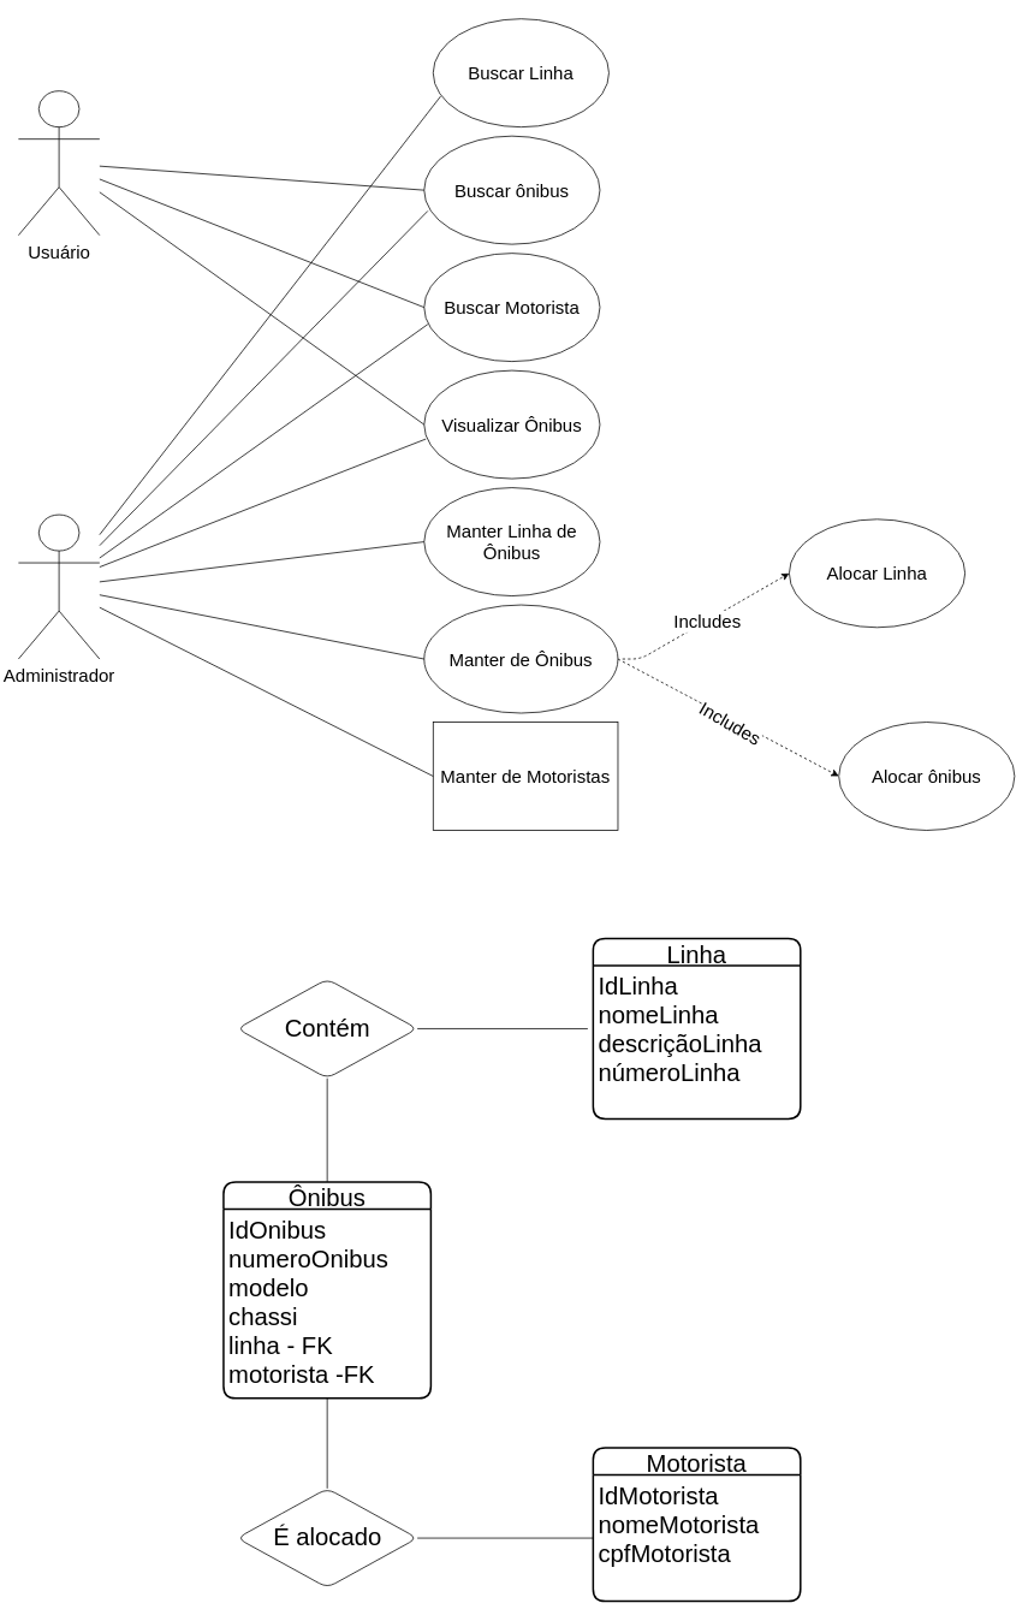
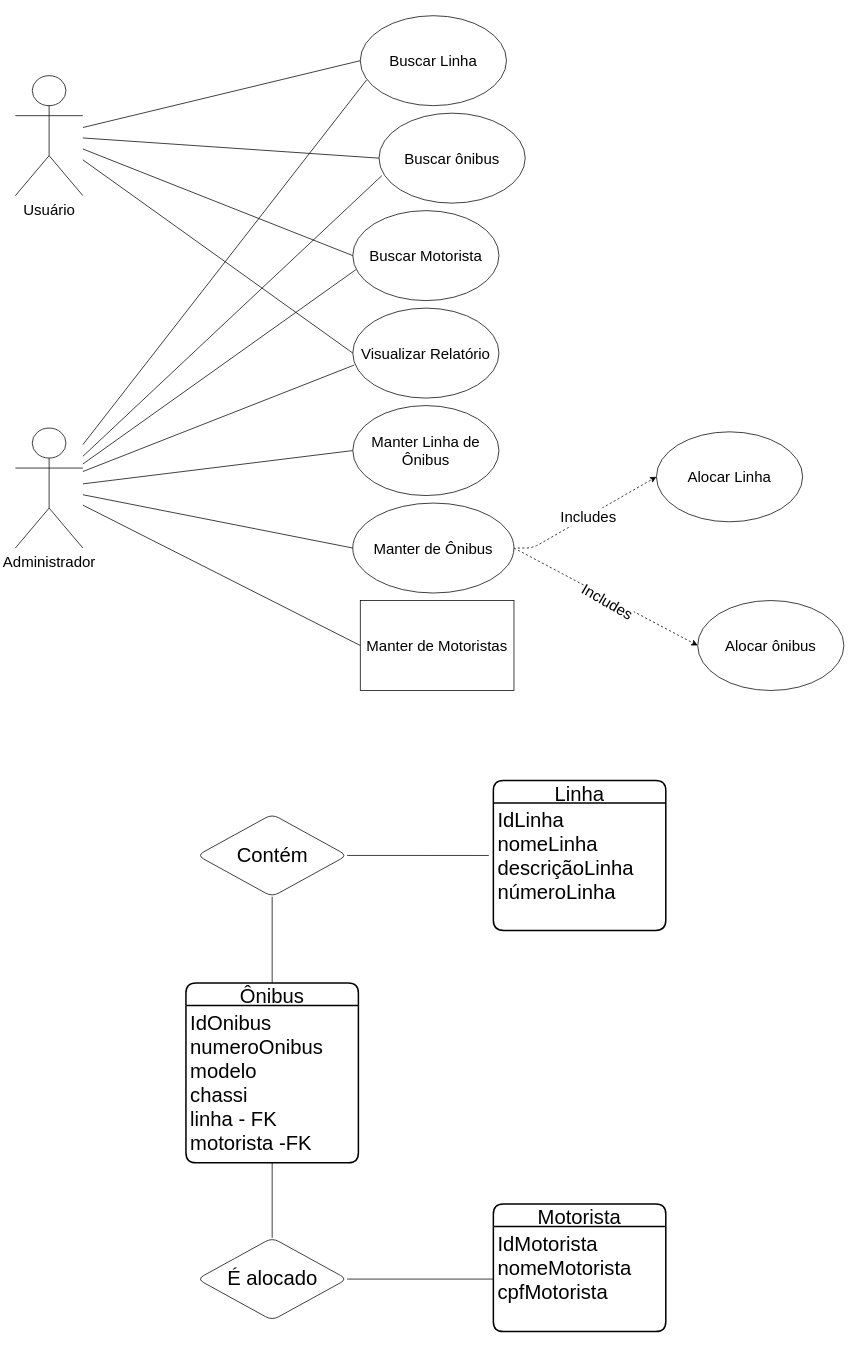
+ <mxCell id="18" value="" style="endArrow=none;html=1;fontSize=20;entryX=0;entryY=0.5;entryDx=0;entryDy=0;" parent="1" source="12" target="13" edge="1"><mxGeometry width="50" height="50" relative="1" as="geometry"><mxPoint x="380" y="170" as="sourcePoint" /><mxPoint x="485" y="430" as="targetPoint" /></mxGeometry></mxCell>
- <mxCell id="14" value="Buscar ônibus" style="ellipse;whiteSpace=wrap;html=1;fontSize=20;" parent="1" vertex="1"><mxGeometry x="470" y="150" width="195" height="120" as="geometry" /></mxCell>
+ <mxCell id="14" value="Buscar ônibus" style="ellipse;whiteSpace=wrap;html=1;fontSize=20;" parent="1" vertex="1"><mxGeometry x="505" y="150" width="195" height="120" as="geometry" /></mxCell>
- <mxCell id="21" value="Visualizar Ônibus" style="ellipse;whiteSpace=wrap;html=1;fontSize=20;" parent="1" vertex="1"><mxGeometry x="470" y="410" width="195" height="120" as="geometry" /></mxCell>
+ <mxCell id="21" value="Visualizar Relatório" style="ellipse;whiteSpace=wrap;html=1;fontSize=20;" parent="1" vertex="1"><mxGeometry x="470" y="410" width="195" height="120" as="geometry" /></mxCell>
